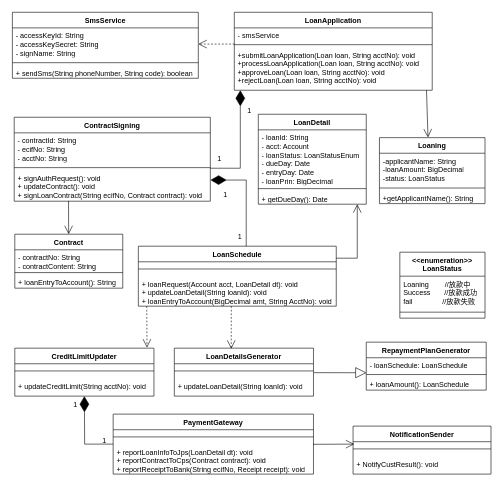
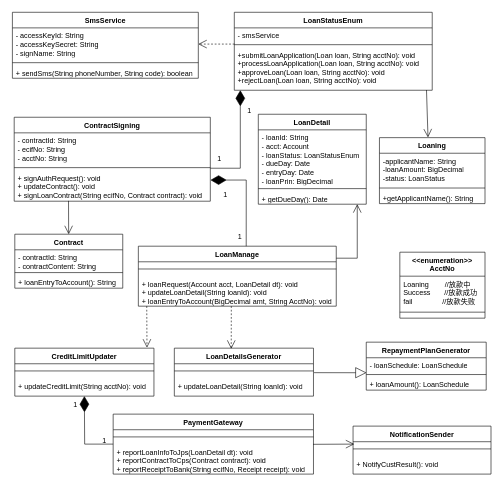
- <mxCell id="6" value="LoanApplication" style="swimlane;fontStyle=1;align=center;verticalAlign=top;childLayout=stackLayout;horizontal=1;startSize=26;horizontalStack=0;resizeParent=1;resizeParentMax=0;resizeLast=0;collapsible=1;marginBottom=0;whiteSpace=wrap;html=1;" parent="1" vertex="1"><mxGeometry x="390" y="20" width="330" height="130" as="geometry" /></mxCell>
+ <mxCell id="6" value="LoanStatusEnum" style="swimlane;fontStyle=1;align=center;verticalAlign=top;childLayout=stackLayout;horizontal=1;startSize=26;horizontalStack=0;resizeParent=1;resizeParentMax=0;resizeLast=0;collapsible=1;marginBottom=0;whiteSpace=wrap;html=1;" parent="1" vertex="1"><mxGeometry x="390" y="20" width="330" height="130" as="geometry" /></mxCell>
- <mxCell id="31" value="LoanSchedule" style="swimlane;fontStyle=1;align=center;verticalAlign=top;childLayout=stackLayout;horizontal=1;startSize=26;horizontalStack=0;resizeParent=1;resizeParentMax=0;resizeLast=0;collapsible=1;marginBottom=0;whiteSpace=wrap;html=1;" parent="1" vertex="1"><mxGeometry x="230" y="410" width="330" height="100" as="geometry" /></mxCell>
+ <mxCell id="31" value="LoanManage" style="swimlane;fontStyle=1;align=center;verticalAlign=top;childLayout=stackLayout;horizontal=1;startSize=26;horizontalStack=0;resizeParent=1;resizeParentMax=0;resizeLast=0;collapsible=1;marginBottom=0;whiteSpace=wrap;html=1;" parent="1" vertex="1"><mxGeometry x="230" y="410" width="330" height="100" as="geometry" /></mxCell>
- <mxCell id="27" value="- contractNo: String&lt;br&gt;- contractContent: String" style="text;strokeColor=none;fillColor=none;align=left;verticalAlign=top;spacingLeft=4;spacingRight=4;overflow=hidden;rotatable=0;points=[[0,0.5],[1,0.5]];portConstraint=eastwest;whiteSpace=wrap;html=1;" parent="26" vertex="1"><mxGeometry y="26" width="180" height="34" as="geometry" /></mxCell>
+ <mxCell id="27" value="- contractId: String&lt;br&gt;- contractContent: String" style="text;strokeColor=none;fillColor=none;align=left;verticalAlign=top;spacingLeft=4;spacingRight=4;overflow=hidden;rotatable=0;points=[[0,0.5],[1,0.5]];portConstraint=eastwest;whiteSpace=wrap;html=1;" parent="26" vertex="1"><mxGeometry y="26" width="180" height="34" as="geometry" /></mxCell>
- <mxCell id="16" value="&lt;b style=&quot;border-color: var(--border-color);&quot;&gt;&amp;lt;&amp;lt;enumeration&amp;gt;&amp;gt;&lt;br style=&quot;border-color: var(--border-color);&quot;&gt;LoanStatus&lt;br&gt;&lt;/b&gt;" style="swimlane;fontStyle=1;align=center;verticalAlign=top;childLayout=stackLayout;horizontal=1;startSize=40;horizontalStack=0;resizeParent=1;resizeParentMax=0;resizeLast=0;collapsible=1;marginBottom=0;whiteSpace=wrap;html=1;" parent="1" vertex="1"><mxGeometry x="666" y="420" width="142" height="110" as="geometry" /></mxCell>
+ <mxCell id="16" value="&lt;b style=&quot;border-color: var(--border-color);&quot;&gt;&amp;lt;&amp;lt;enumeration&amp;gt;&amp;gt;&lt;br style=&quot;border-color: var(--border-color);&quot;&gt;AcctNo&lt;br&gt;&lt;/b&gt;" style="swimlane;fontStyle=1;align=center;verticalAlign=top;childLayout=stackLayout;horizontal=1;startSize=40;horizontalStack=0;resizeParent=1;resizeParentMax=0;resizeLast=0;collapsible=1;marginBottom=0;whiteSpace=wrap;html=1;" parent="1" vertex="1"><mxGeometry x="666" y="420" width="142" height="110" as="geometry" /></mxCell>
